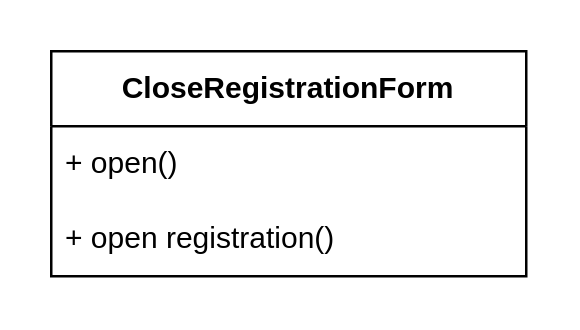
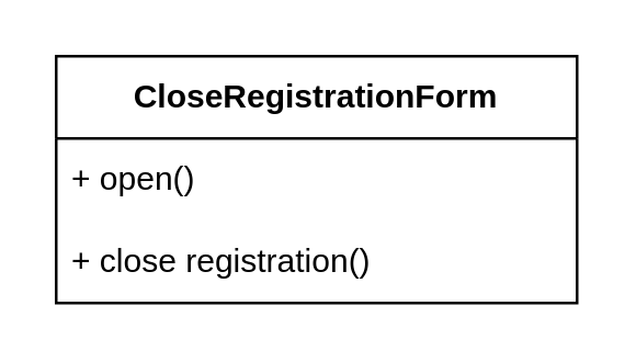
- <mxCell id="4" value="+ open registration()" style="text;strokeColor=none;fillColor=none;align=left;verticalAlign=middle;spacingLeft=4;spacingRight=4;overflow=hidden;points=[[0,0.5],[1,0.5]];portConstraint=eastwest;rotatable=0;whiteSpace=wrap;html=1;" vertex="1" parent="2"><mxGeometry y="60" width="190" height="30" as="geometry" /></mxCell>
+ <mxCell id="4" value="+ close registration()" style="text;strokeColor=none;fillColor=none;align=left;verticalAlign=middle;spacingLeft=4;spacingRight=4;overflow=hidden;points=[[0,0.5],[1,0.5]];portConstraint=eastwest;rotatable=0;whiteSpace=wrap;html=1;" vertex="1" parent="2"><mxGeometry y="60" width="190" height="30" as="geometry" /></mxCell>
